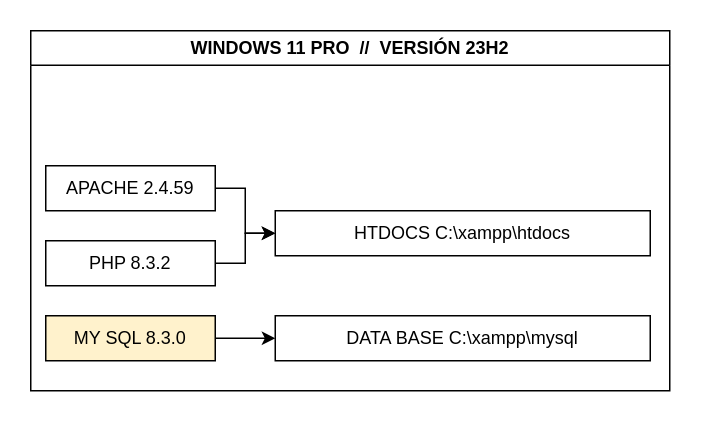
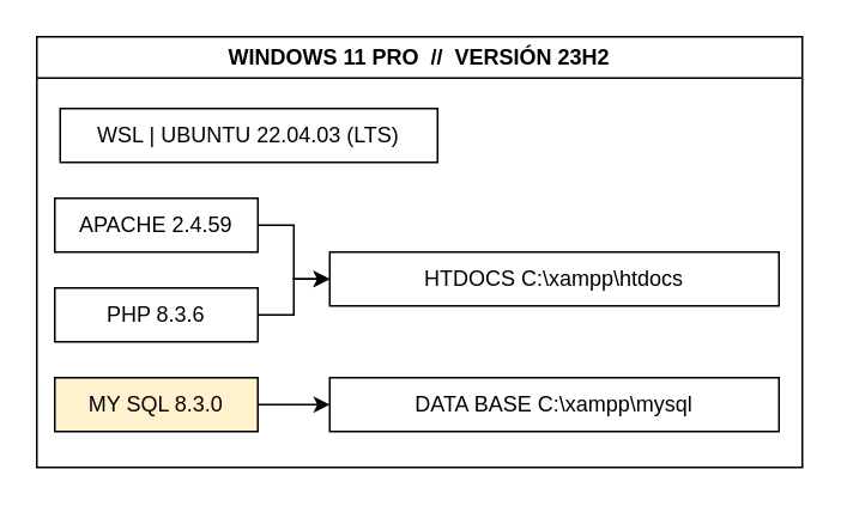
+ <mxCell id="3" value="WSL | UBUNTU 22.04.03 (LTS)" style="rounded=0;whiteSpace=wrap;html=1;" parent="2" vertex="1"><mxGeometry x="13" y="40" width="210" height="30" as="geometry" /></mxCell>
- <mxCell id="7" value="PHP 8.3.2" style="rounded=0;whiteSpace=wrap;html=1;" parent="2" vertex="1"><mxGeometry x="10" y="140" width="113" height="30" as="geometry" /></mxCell>
+ <mxCell id="7" value="PHP 8.3.6" style="rounded=0;whiteSpace=wrap;html=1;" parent="2" vertex="1"><mxGeometry x="10" y="140" width="113" height="30" as="geometry" /></mxCell>
